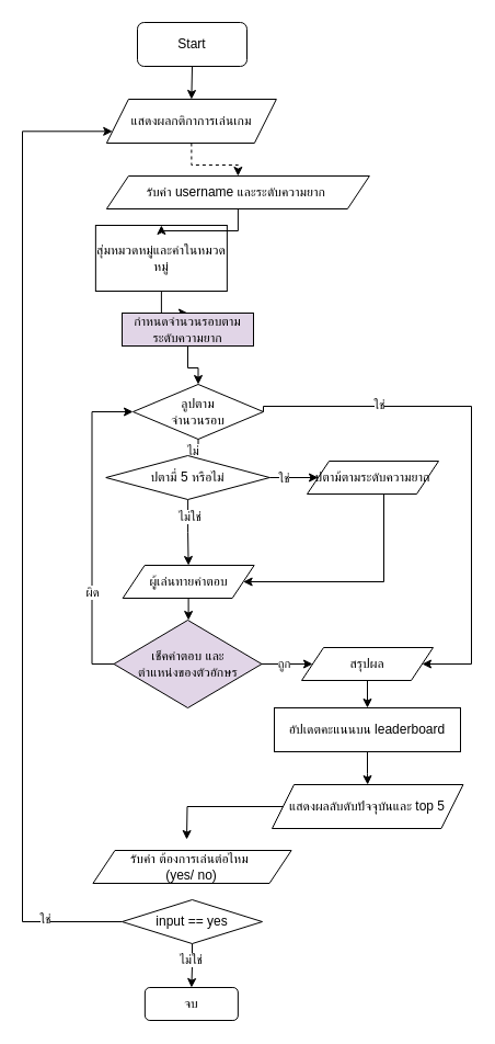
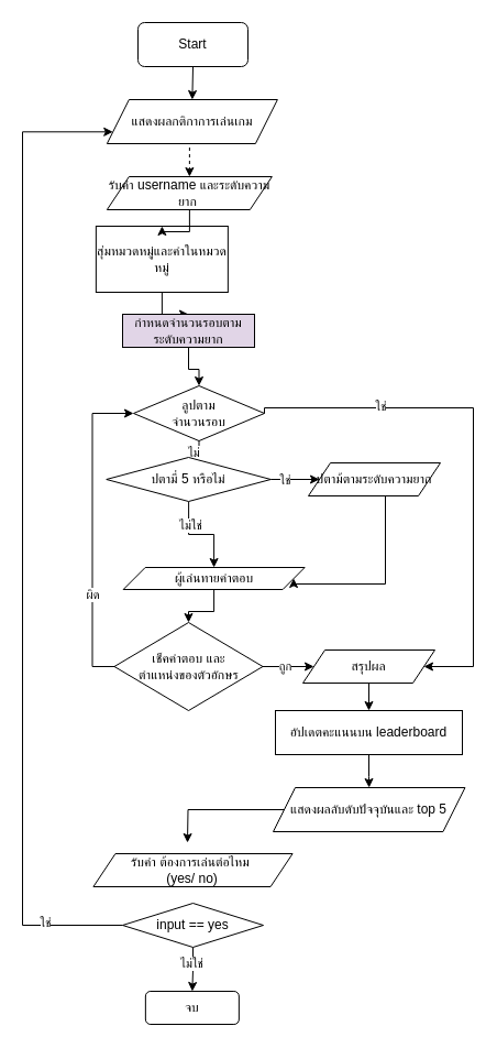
- <mxCell id="11" value="รับค่า username และระดับความยาก&amp;nbsp;" style="shape=parallelogram;perimeter=parallelogramPerimeter;whiteSpace=wrap;html=1;fixedSize=1;" vertex="1" parent="1"><mxGeometry x="96.87" y="160" width="240" height="30" as="geometry" /></mxCell>
+ <mxCell id="11" value="รับค่า username และระดับความยาก&amp;nbsp;" style="shape=parallelogram;perimeter=parallelogramPerimeter;whiteSpace=wrap;html=1;fixedSize=1;" vertex="1" parent="1"><mxGeometry x="96.87" y="160" width="150" height="30" as="geometry" /></mxCell>
- <mxCell id="30" value="ผู้เล่นทายคำตอบ" style="shape=parallelogram;perimeter=parallelogramPerimeter;whiteSpace=wrap;html=1;fixedSize=1;" vertex="1" parent="1"><mxGeometry x="111.63" y="515" width="120" height="30" as="geometry" /></mxCell>
+ <mxCell id="30" value="ผู้เล่นทายคำตอบ" style="shape=parallelogram;perimeter=parallelogramPerimeter;whiteSpace=wrap;html=1;fixedSize=1;" vertex="1" parent="1"><mxGeometry x="111.63" y="515" width="165" height="20" as="geometry" /></mxCell>
- <mxCell id="23" value="เช็คคำตอบ และ&lt;div&gt;ตำแหน่งของตัวอักษร&lt;/div&gt;" style="rhombus;whiteSpace=wrap;html=1;fillColor=#e1d5e7;" vertex="1" parent="1"><mxGeometry x="103.5" y="565" width="135" height="80" as="geometry" /></mxCell>
+ <mxCell id="23" value="เช็คคำตอบ และ&lt;div&gt;ตำแหน่งของตัวอักษร&lt;/div&gt;" style="rhombus;whiteSpace=wrap;html=1;" vertex="1" parent="1"><mxGeometry x="103.5" y="565" width="135" height="80" as="geometry" /></mxCell>
